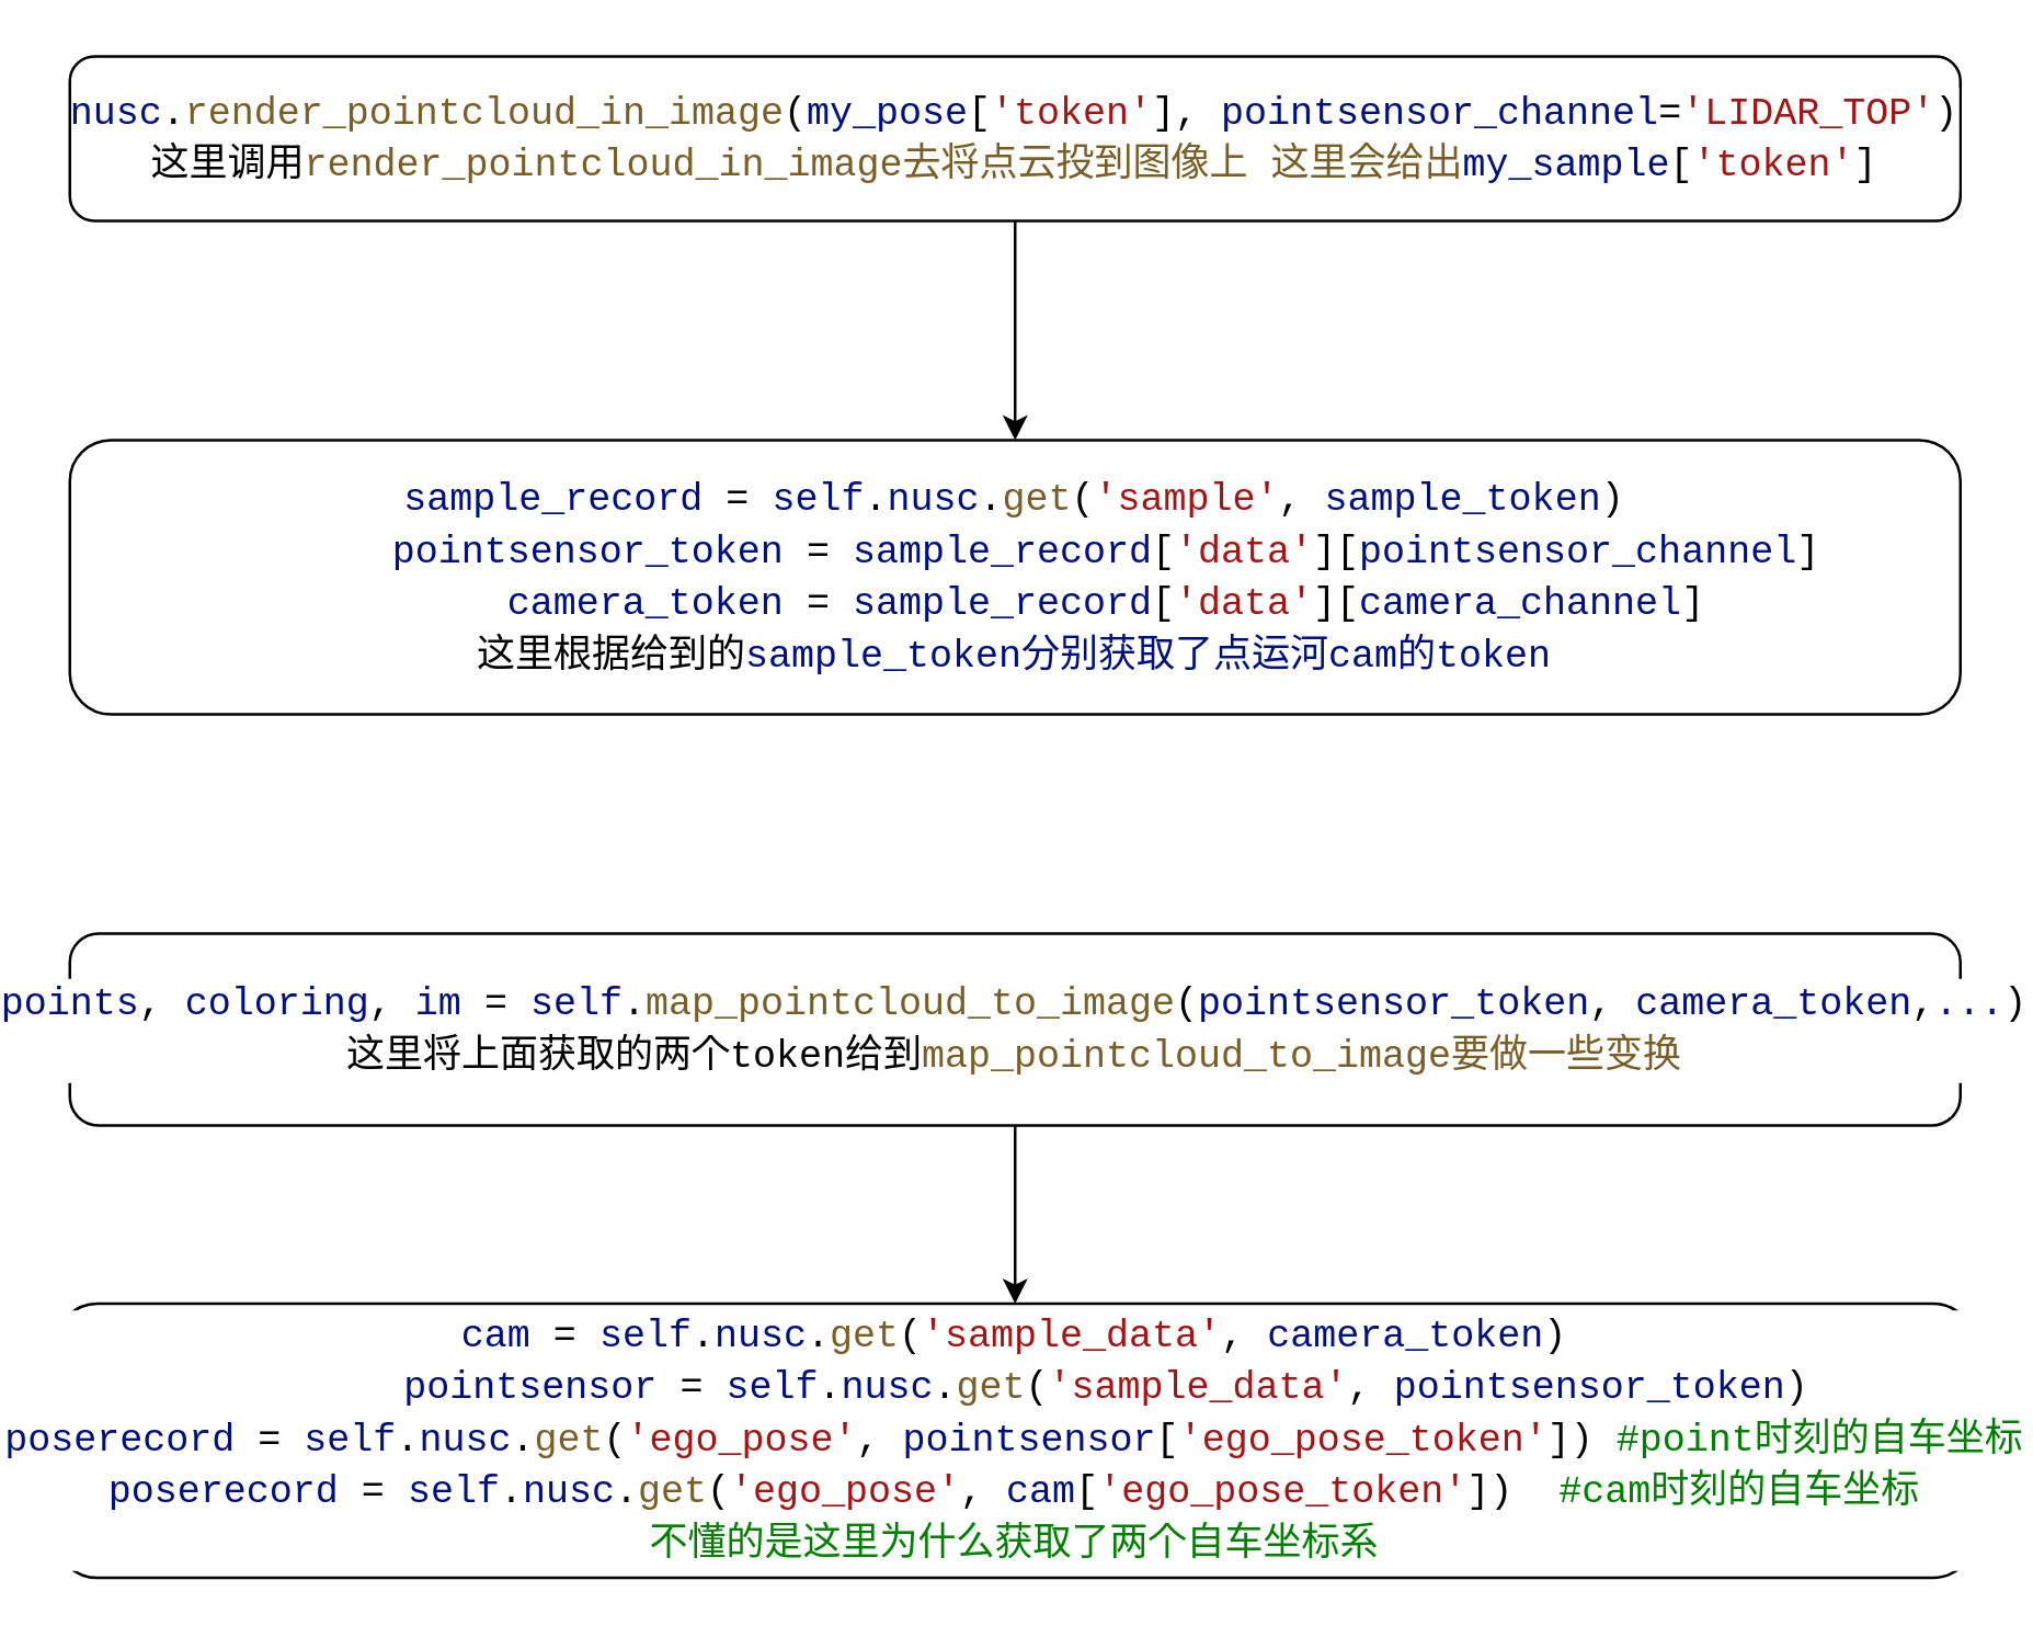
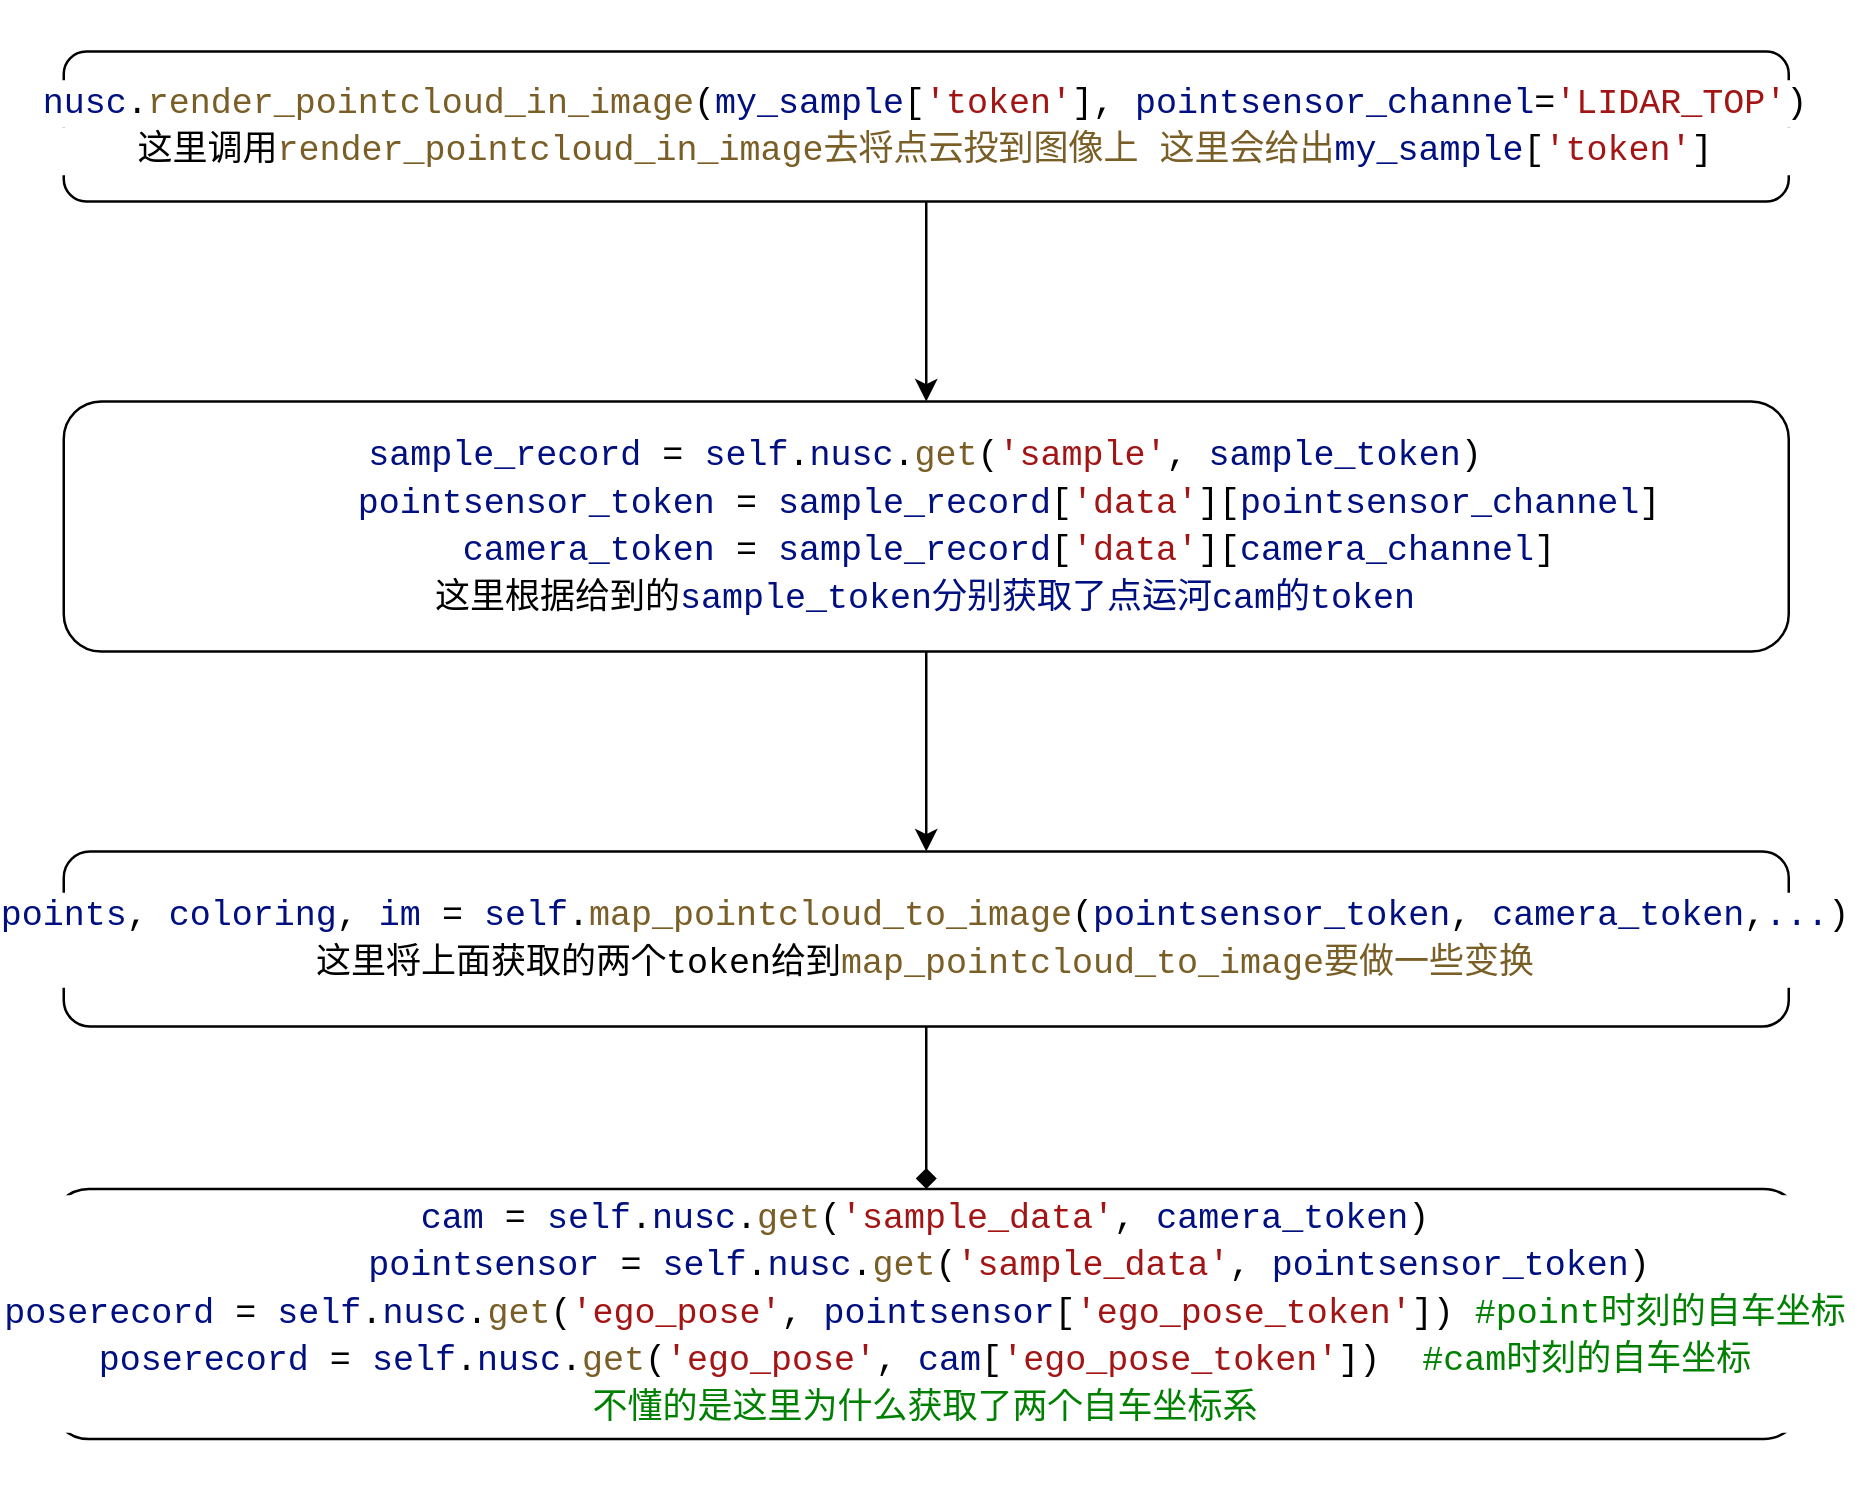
- <mxCell id="3" value="&lt;div style=&quot;background-color: rgb(255, 255, 255); font-family: Consolas, &amp;quot;Courier New&amp;quot;, monospace; font-size: 14px; line-height: 19px; white-space: pre;&quot;&gt;&lt;span style=&quot;color: rgb(0, 16, 128);&quot;&gt;nusc&lt;/span&gt;.&lt;span style=&quot;color: rgb(121, 94, 38);&quot;&gt;render_pointcloud_in_image&lt;/span&gt;(&lt;span style=&quot;color: rgb(0, 16, 128);&quot;&gt;my_pose&lt;/span&gt;[&lt;span style=&quot;color: rgb(163, 21, 21);&quot;&gt;'token'&lt;/span&gt;], &lt;span style=&quot;color: rgb(0, 16, 128);&quot;&gt;pointsensor_channel&lt;/span&gt;=&lt;span style=&quot;color: rgb(163, 21, 21);&quot;&gt;'LIDAR_TOP'&lt;/span&gt;)&lt;/div&gt;&lt;div style=&quot;background-color: rgb(255, 255, 255); font-family: Consolas, &amp;quot;Courier New&amp;quot;, monospace; font-size: 14px; line-height: 19px; white-space: pre;&quot;&gt;这里调用&lt;span style=&quot;color: rgb(121, 94, 38);&quot;&gt;render_pointcloud_in_image去将点云投到图像上 这里会给出&lt;/span&gt;&lt;span style=&quot;background-color: transparent; color: rgb(0, 16, 128);&quot;&gt;my_sample&lt;/span&gt;&lt;span style=&quot;color: light-dark(rgb(0, 0, 0), rgb(255, 255, 255));&quot;&gt;[&lt;/span&gt;&lt;span style=&quot;background-color: transparent; color: rgb(163, 21, 21);&quot;&gt;'token'&lt;/span&gt;&lt;span style=&quot;color: light-dark(rgb(0, 0, 0), rgb(255, 255, 255));&quot;&gt;]&lt;/span&gt;&lt;/div&gt;" style="rounded=1;whiteSpace=wrap;html=1;" vertex="1" parent="1"><mxGeometry x="25" y="20" width="690" height="60" as="geometry" /></mxCell>
+ <mxCell id="3" value="&lt;div style=&quot;background-color: rgb(255, 255, 255); font-family: Consolas, &amp;quot;Courier New&amp;quot;, monospace; font-size: 14px; line-height: 19px; white-space: pre;&quot;&gt;&lt;span style=&quot;color: rgb(0, 16, 128);&quot;&gt;nusc&lt;/span&gt;.&lt;span style=&quot;color: rgb(121, 94, 38);&quot;&gt;render_pointcloud_in_image&lt;/span&gt;(&lt;span style=&quot;color: rgb(0, 16, 128);&quot;&gt;my_sample&lt;/span&gt;[&lt;span style=&quot;color: rgb(163, 21, 21);&quot;&gt;'token'&lt;/span&gt;], &lt;span style=&quot;color: rgb(0, 16, 128);&quot;&gt;pointsensor_channel&lt;/span&gt;=&lt;span style=&quot;color: rgb(163, 21, 21);&quot;&gt;'LIDAR_TOP'&lt;/span&gt;)&lt;/div&gt;&lt;div style=&quot;background-color: rgb(255, 255, 255); font-family: Consolas, &amp;quot;Courier New&amp;quot;, monospace; font-size: 14px; line-height: 19px; white-space: pre;&quot;&gt;这里调用&lt;span style=&quot;color: rgb(121, 94, 38);&quot;&gt;render_pointcloud_in_image去将点云投到图像上 这里会给出&lt;/span&gt;&lt;span style=&quot;background-color: transparent; color: rgb(0, 16, 128);&quot;&gt;my_sample&lt;/span&gt;&lt;span style=&quot;color: light-dark(rgb(0, 0, 0), rgb(255, 255, 255));&quot;&gt;[&lt;/span&gt;&lt;span style=&quot;background-color: transparent; color: rgb(163, 21, 21);&quot;&gt;'token'&lt;/span&gt;&lt;span style=&quot;color: light-dark(rgb(0, 0, 0), rgb(255, 255, 255));&quot;&gt;]&lt;/span&gt;&lt;/div&gt;" style="rounded=1;whiteSpace=wrap;html=1;" vertex="1" parent="1"><mxGeometry x="25" y="20" width="690" height="60" as="geometry" /></mxCell>
+ <mxCell id="4" value="" style="edgeStyle=orthogonalEdgeStyle;rounded=0;orthogonalLoop=1;jettySize=auto;html=1;" edge="1" parent="1" source="5" target="7"><mxGeometry relative="1" as="geometry" /></mxCell>
- <mxCell id="6" value="" style="edgeStyle=orthogonalEdgeStyle;rounded=0;orthogonalLoop=1;jettySize=auto;html=1;" edge="1" parent="1" source="7" target="8"><mxGeometry relative="1" as="geometry" /></mxCell>
+ <mxCell id="6" value="" style="edgeStyle=orthogonalEdgeStyle;rounded=0;orthogonalLoop=1;jettySize=auto;html=1;endArrow=diamond;" edge="1" parent="1" source="7" target="8"><mxGeometry relative="1" as="geometry" /></mxCell>
